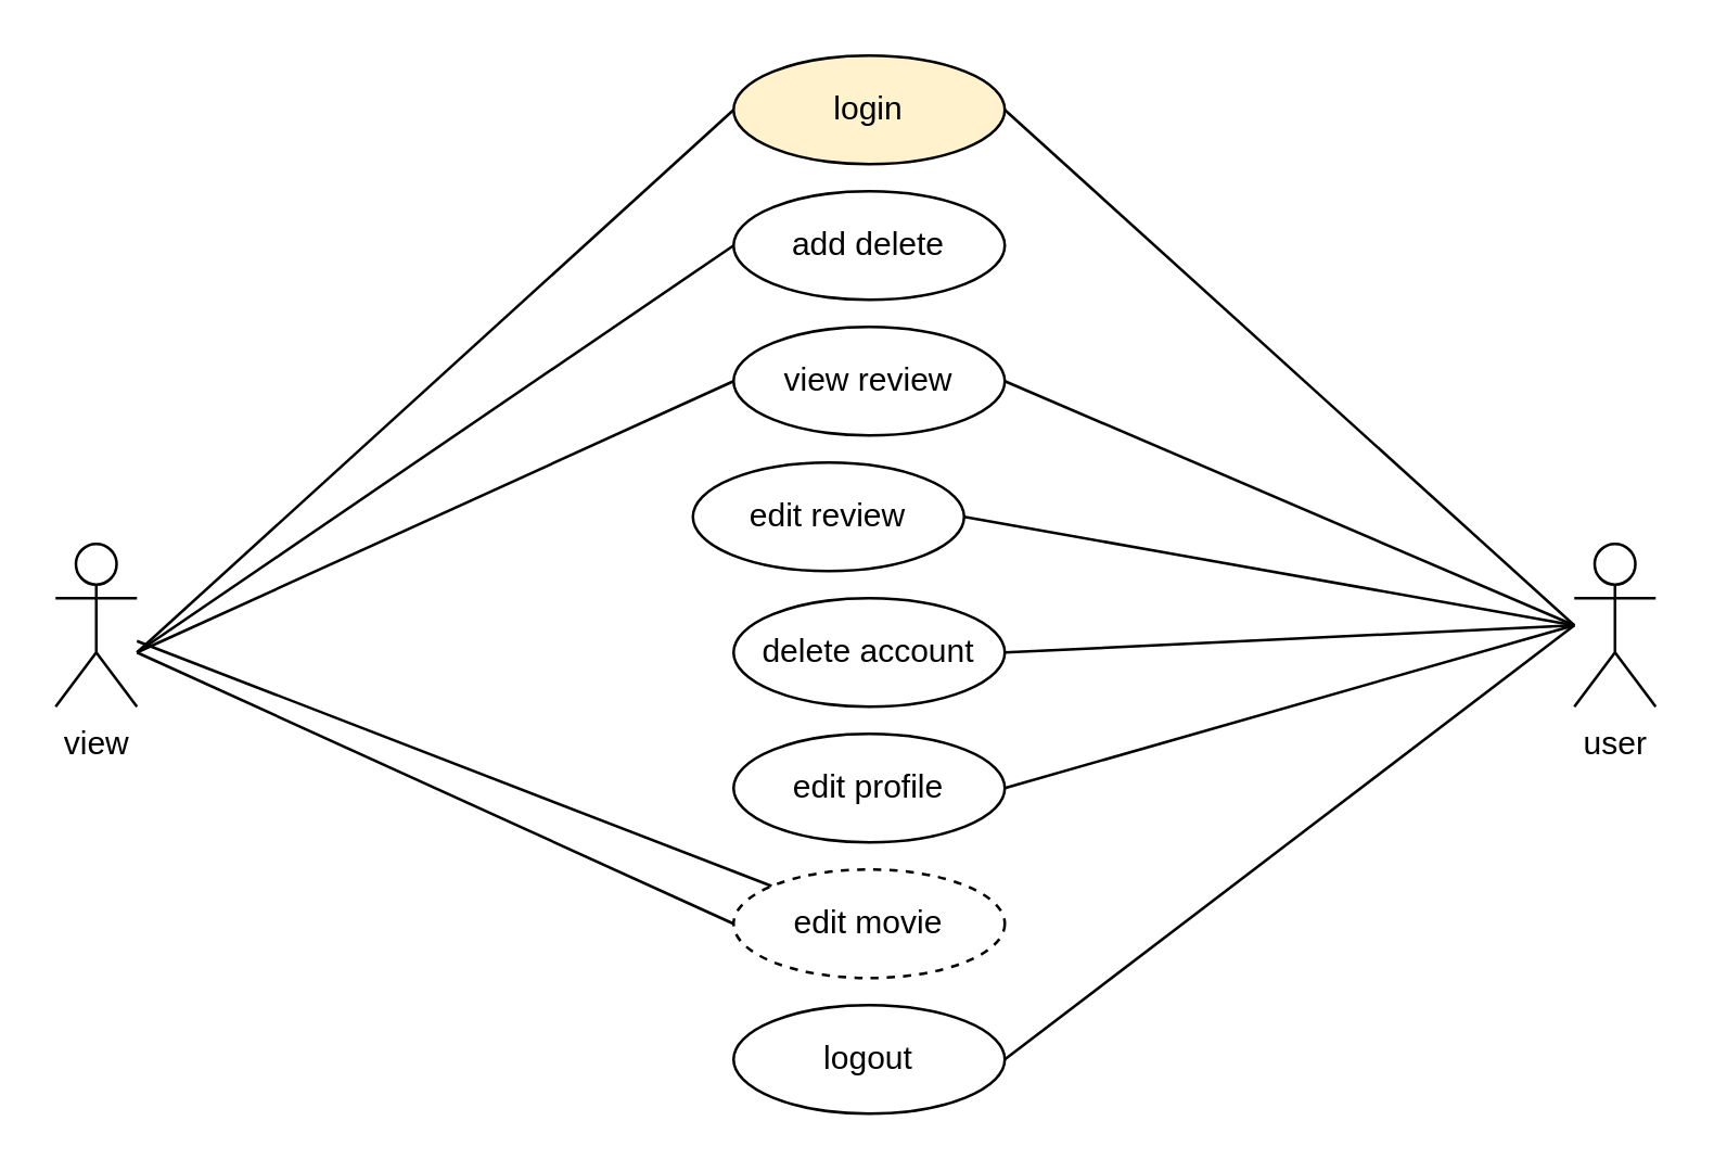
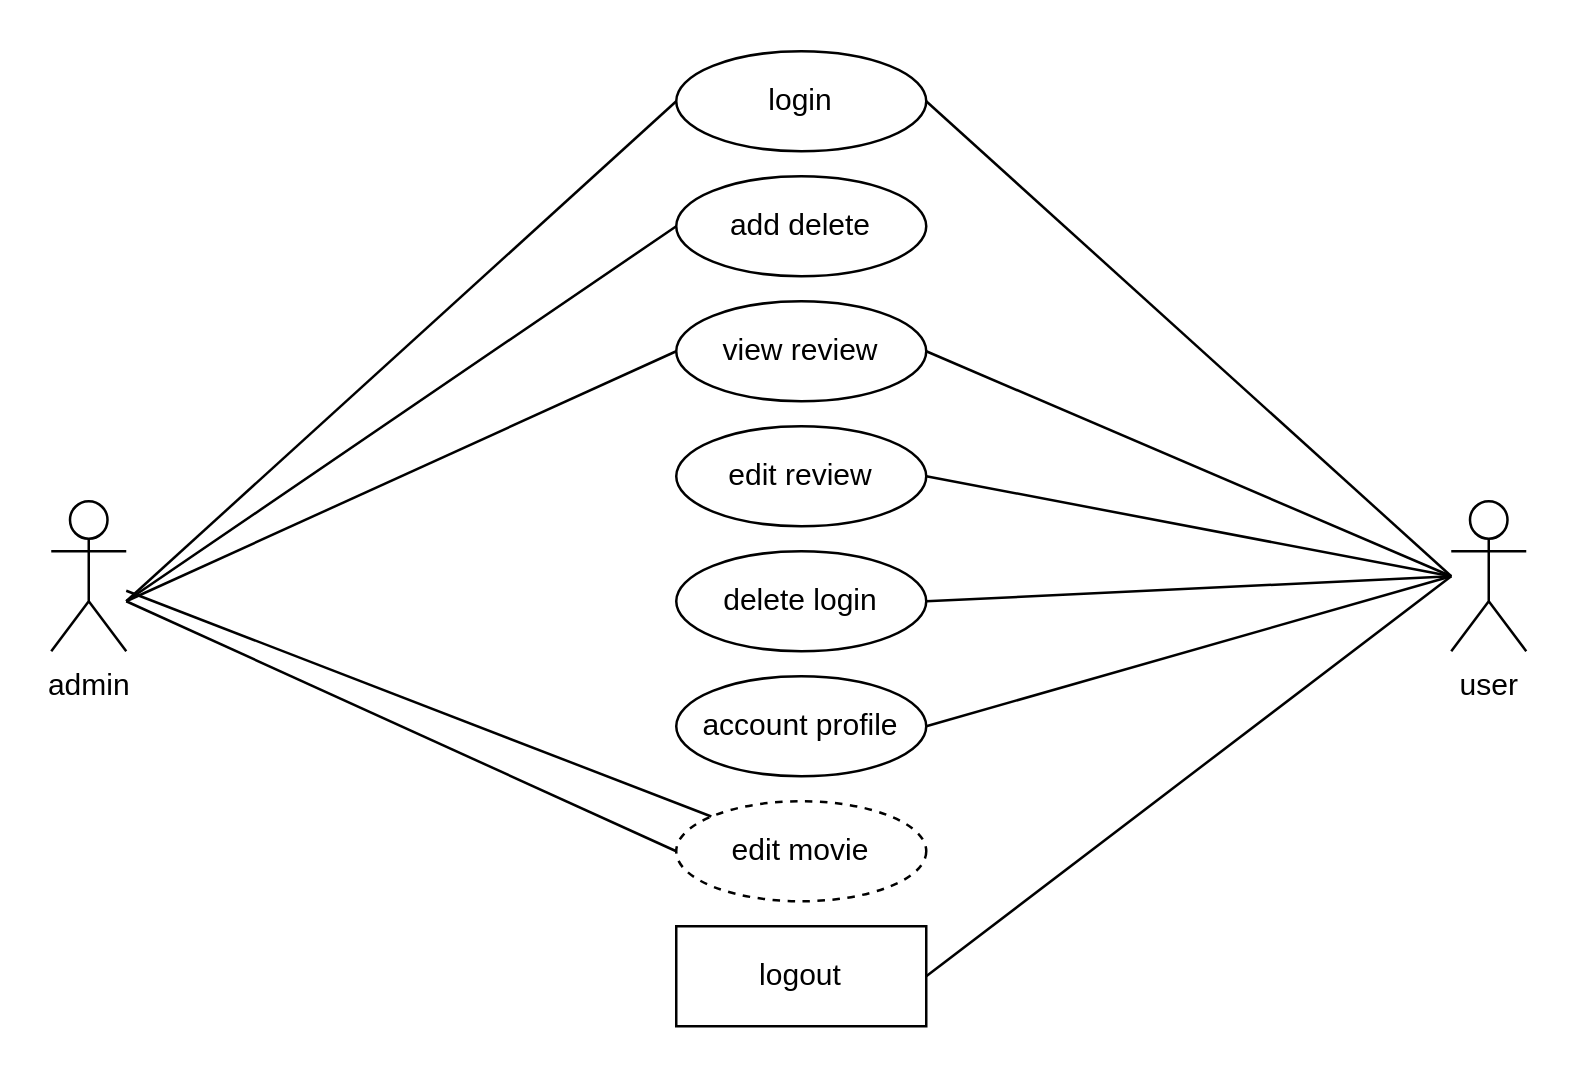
- <mxCell id="4" value="login" style="ellipse;whiteSpace=wrap;html=1;fillColor=#fff2cc;" vertex="1" parent="1"><mxGeometry x="270" y="20" width="100" height="40" as="geometry" /></mxCell>
+ <mxCell id="4" value="login" style="ellipse;whiteSpace=wrap;html=1;" vertex="1" parent="1"><mxGeometry x="270" y="20" width="100" height="40" as="geometry" /></mxCell>
- <mxCell id="8" value="edit review" style="ellipse;whiteSpace=wrap;html=1;" vertex="1" parent="1"><mxGeometry x="255" y="170" width="100" height="40" as="geometry" /></mxCell>
+ <mxCell id="8" value="edit review" style="ellipse;whiteSpace=wrap;html=1;" vertex="1" parent="1"><mxGeometry x="270" y="170" width="100" height="40" as="geometry" /></mxCell>
- <mxCell id="10" value="delete account" style="ellipse;whiteSpace=wrap;html=1;" vertex="1" parent="1"><mxGeometry x="270" y="220" width="100" height="40" as="geometry" /></mxCell>
+ <mxCell id="10" value="delete login" style="ellipse;whiteSpace=wrap;html=1;" vertex="1" parent="1"><mxGeometry x="270" y="220" width="100" height="40" as="geometry" /></mxCell>
- <mxCell id="2" value="view" style="shape=umlActor;verticalLabelPosition=bottom;verticalAlign=top;html=1;outlineConnect=0;" vertex="1" parent="1"><mxGeometry x="20" y="200" width="30" height="60" as="geometry" /></mxCell>
+ <mxCell id="2" value="admin" style="shape=umlActor;verticalLabelPosition=bottom;verticalAlign=top;html=1;outlineConnect=0;" vertex="1" parent="1"><mxGeometry x="20" y="200" width="30" height="60" as="geometry" /></mxCell>
- <mxCell id="11" value="edit profile" style="ellipse;whiteSpace=wrap;html=1;" vertex="1" parent="1"><mxGeometry x="270" y="270" width="100" height="40" as="geometry" /></mxCell>
+ <mxCell id="11" value="account profile" style="ellipse;whiteSpace=wrap;html=1;" vertex="1" parent="1"><mxGeometry x="270" y="270" width="100" height="40" as="geometry" /></mxCell>
- <mxCell id="5" value="logout" style="ellipse;whiteSpace=wrap;html=1;" vertex="1" parent="1"><mxGeometry x="270" y="370" width="100" height="40" as="geometry" /></mxCell>
+ <mxCell id="5" value="logout" style="whiteSpace=wrap;html=1;rounded=0;" vertex="1" parent="1"><mxGeometry x="270" y="370" width="100" height="40" as="geometry" /></mxCell>
